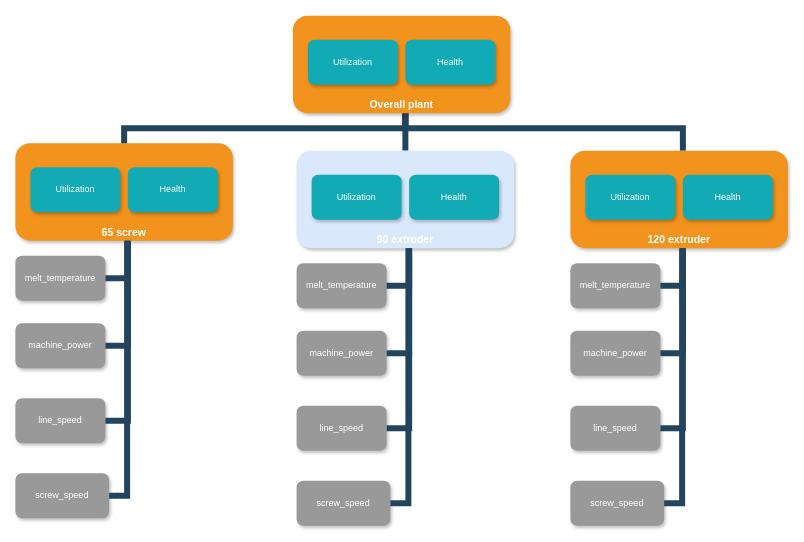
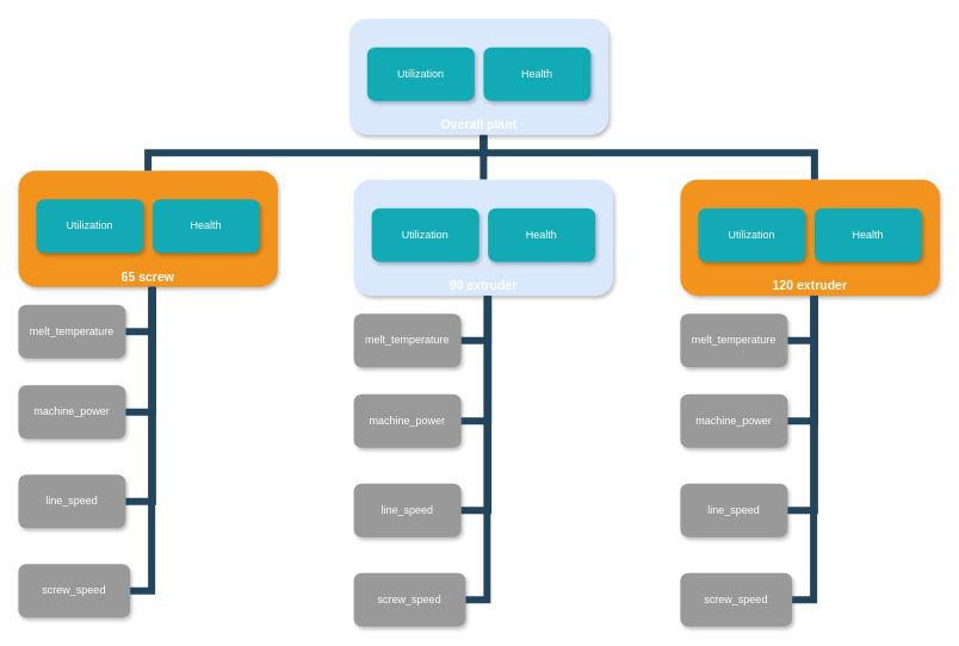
- <mxCell id="38" value="Overall plant" style="whiteSpace=wrap;rounded=1;fillColor=#F2931E;strokeColor=none;shadow=1;fontColor=#FFFFFF;fontStyle=1;fontSize=14;verticalAlign=bottom;" parent="1" vertex="1"><mxGeometry x="390" y="20" width="290" height="130" as="geometry" /></mxCell>
+ <mxCell id="38" value="Overall plant" style="whiteSpace=wrap;rounded=1;fillColor=#dae8fc;strokeColor=none;shadow=1;fontColor=#FFFFFF;fontStyle=1;fontSize=14;verticalAlign=bottom;" parent="1" vertex="1"><mxGeometry x="390" y="20" width="290" height="130" as="geometry" /></mxCell>
